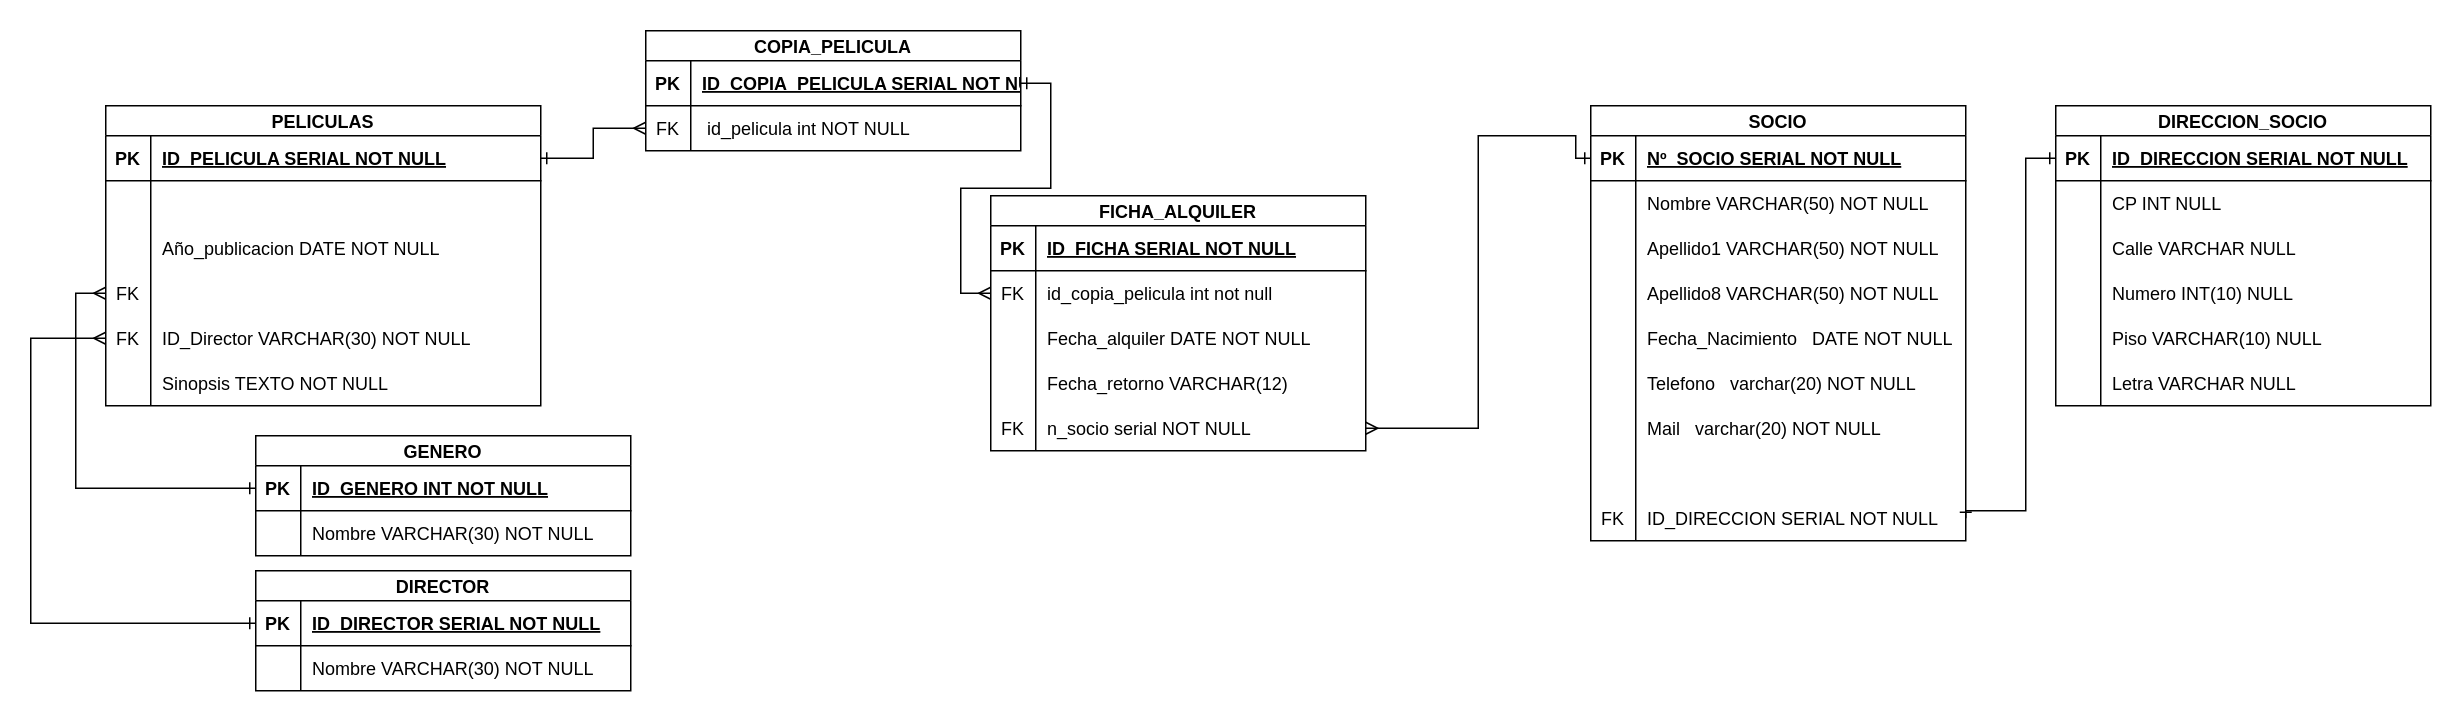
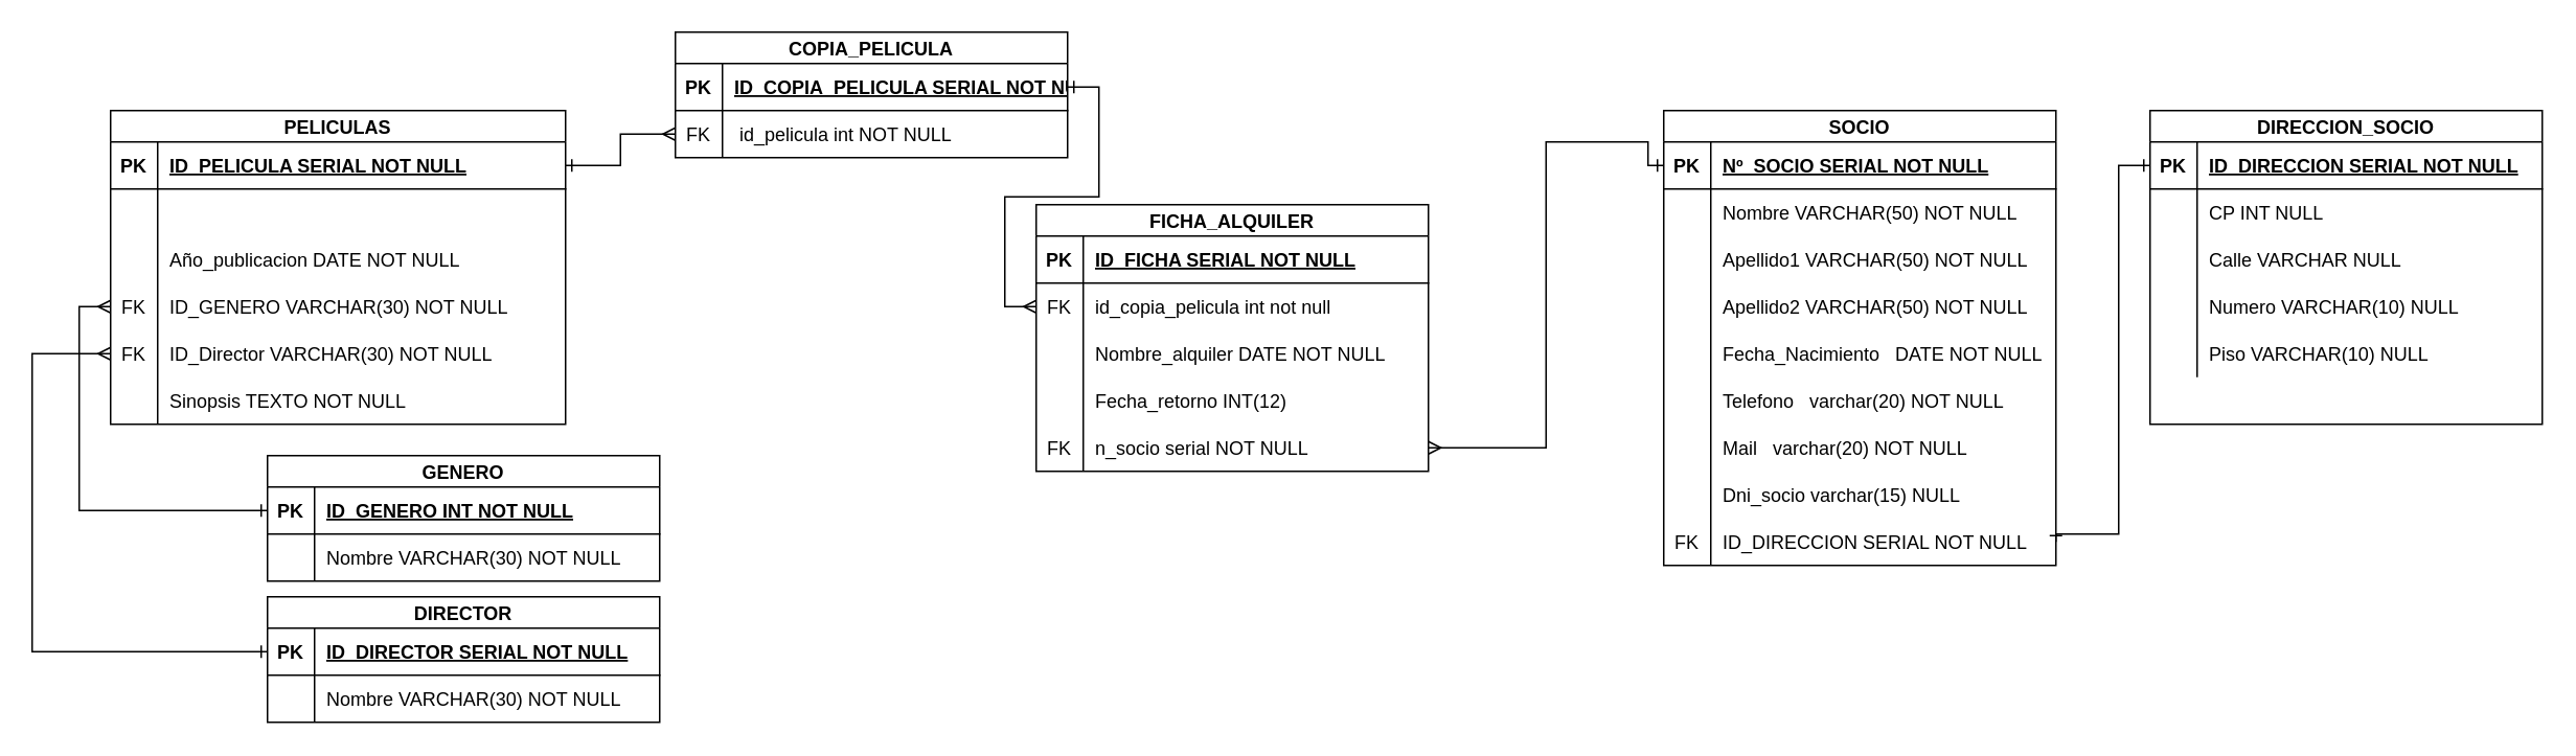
+ <mxCell id="41" value="ID_GENERO VARCHAR(30) NOT NULL" style="shape=partialRectangle;overflow=hidden;connectable=0;fillColor=none;top=0;left=0;bottom=0;right=0;align=left;spacingLeft=6;" parent="39" vertex="1"><mxGeometry x="30" width="260" height="30" as="geometry"><mxRectangle width="260" height="30" as="alternateBounds" /></mxGeometry></mxCell>
- <mxCell id="14" value="Apellido8 VARCHAR(50) NOT NULL" style="shape=partialRectangle;overflow=hidden;connectable=0;fillColor=none;top=0;left=0;bottom=0;right=0;align=left;spacingLeft=6;" parent="12" vertex="1"><mxGeometry x="30" width="220" height="30" as="geometry"><mxRectangle width="220" height="30" as="alternateBounds" /></mxGeometry></mxCell>
+ <mxCell id="14" value="Apellido2 VARCHAR(50) NOT NULL" style="shape=partialRectangle;overflow=hidden;connectable=0;fillColor=none;top=0;left=0;bottom=0;right=0;align=left;spacingLeft=6;" parent="12" vertex="1"><mxGeometry x="30" width="220" height="30" as="geometry"><mxRectangle width="220" height="30" as="alternateBounds" /></mxGeometry></mxCell>
- <mxCell id="76" value="Numero INT(10) NULL" style="shape=partialRectangle;overflow=hidden;connectable=0;fillColor=none;top=0;left=0;bottom=0;right=0;align=left;spacingLeft=6;" parent="74" vertex="1"><mxGeometry x="30" width="220" height="30" as="geometry"><mxRectangle width="220" height="30" as="alternateBounds" /></mxGeometry></mxCell>
+ <mxCell id="76" value="Numero VARCHAR(10) NULL" style="shape=partialRectangle;overflow=hidden;connectable=0;fillColor=none;top=0;left=0;bottom=0;right=0;align=left;spacingLeft=6;" parent="74" vertex="1"><mxGeometry x="30" width="220" height="30" as="geometry"><mxRectangle width="220" height="30" as="alternateBounds" /></mxGeometry></mxCell>
- <mxCell id="57" value="Fecha_alquiler DATE NOT NULL" style="shape=partialRectangle;overflow=hidden;connectable=0;fillColor=none;top=0;left=0;bottom=0;right=0;align=left;spacingLeft=6;" parent="55" vertex="1"><mxGeometry x="30" width="220" height="30" as="geometry"><mxRectangle width="220" height="30" as="alternateBounds" /></mxGeometry></mxCell>
+ <mxCell id="57" value="Nombre_alquiler DATE NOT NULL" style="shape=partialRectangle;overflow=hidden;connectable=0;fillColor=none;top=0;left=0;bottom=0;right=0;align=left;spacingLeft=6;" parent="55" vertex="1"><mxGeometry x="30" width="220" height="30" as="geometry"><mxRectangle width="220" height="30" as="alternateBounds" /></mxGeometry></mxCell>
- <mxCell id="82" value="Letra VARCHAR NULL" style="shape=partialRectangle;overflow=hidden;connectable=0;fillColor=none;top=0;left=0;bottom=0;right=0;align=left;spacingLeft=6;" parent="80" vertex="1"><mxGeometry x="30" width="220" height="30" as="geometry"><mxRectangle width="220" height="30" as="alternateBounds" /></mxGeometry></mxCell>
- <mxCell id="60" value="Fecha_retorno VARCHAR(12)" style="shape=partialRectangle;overflow=hidden;connectable=0;fillColor=none;top=0;left=0;bottom=0;right=0;align=left;spacingLeft=6;" parent="58" vertex="1"><mxGeometry x="30" width="220" height="30" as="geometry"><mxRectangle width="220" height="30" as="alternateBounds" /></mxGeometry></mxCell>
+ <mxCell id="60" value="Fecha_retorno INT(12)" style="shape=partialRectangle;overflow=hidden;connectable=0;fillColor=none;top=0;left=0;bottom=0;right=0;align=left;spacingLeft=6;" parent="58" vertex="1"><mxGeometry x="30" width="220" height="30" as="geometry"><mxRectangle width="220" height="30" as="alternateBounds" /></mxGeometry></mxCell>
+ <mxCell id="26" value="Dni_socio varchar(15) NULL" style="shape=partialRectangle;overflow=hidden;connectable=0;fillColor=none;top=0;left=0;bottom=0;right=0;align=left;spacingLeft=6;" parent="24" vertex="1"><mxGeometry x="30" width="220" height="30" as="geometry"><mxRectangle width="220" height="30" as="alternateBounds" /></mxGeometry></mxCell>
